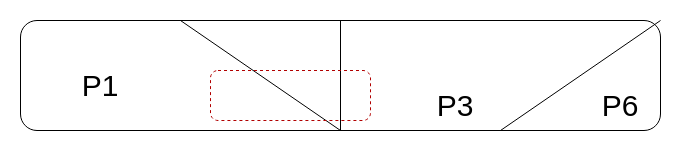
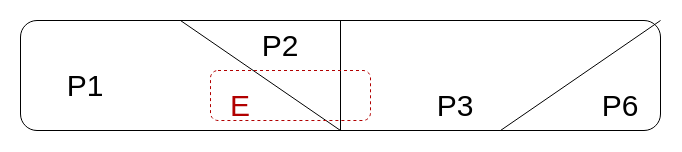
+ <mxCell id="7" value="P2" style="text;html=1;strokeColor=none;fillColor=none;align=center;verticalAlign=middle;whiteSpace=wrap;rounded=0;fontSize=30;" vertex="1" parent="1"><mxGeometry x="250" y="30" width="60" height="30" as="geometry" /></mxCell>
- <mxCell id="6" value="P1" style="text;html=1;strokeColor=none;fillColor=none;align=center;verticalAlign=middle;whiteSpace=wrap;rounded=0;fontSize=30;" vertex="1" parent="1"><mxGeometry x="70" y="70" width="60" height="30" as="geometry" /></mxCell>
+ <mxCell id="6" value="P1" style="text;html=1;strokeColor=none;fillColor=none;align=center;verticalAlign=middle;whiteSpace=wrap;rounded=0;fontSize=30;" vertex="1" parent="1"><mxGeometry x="55" y="70" width="60" height="30" as="geometry" /></mxCell>
+ <mxCell id="11" value="E" style="text;html=1;strokeColor=none;fillColor=none;align=center;verticalAlign=middle;whiteSpace=wrap;rounded=0;fontSize=30;fontColor=#B20000;" vertex="1" parent="1"><mxGeometry x="210" y="90" width="60" height="30" as="geometry" /></mxCell>
